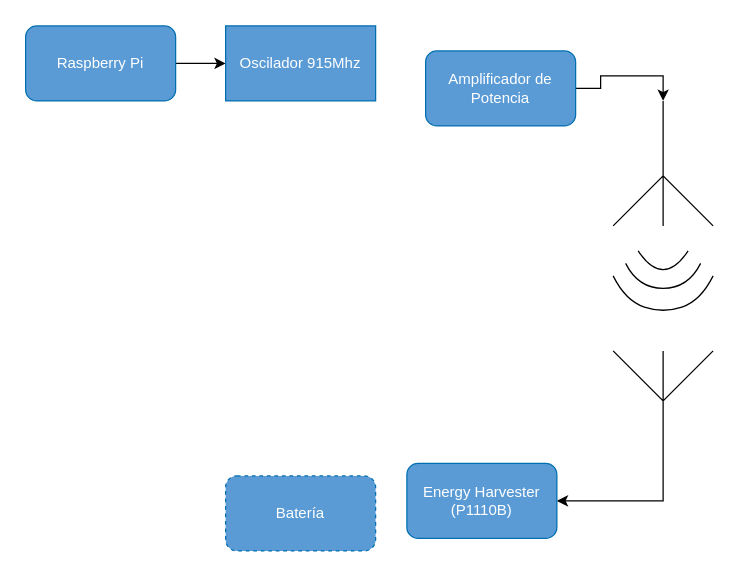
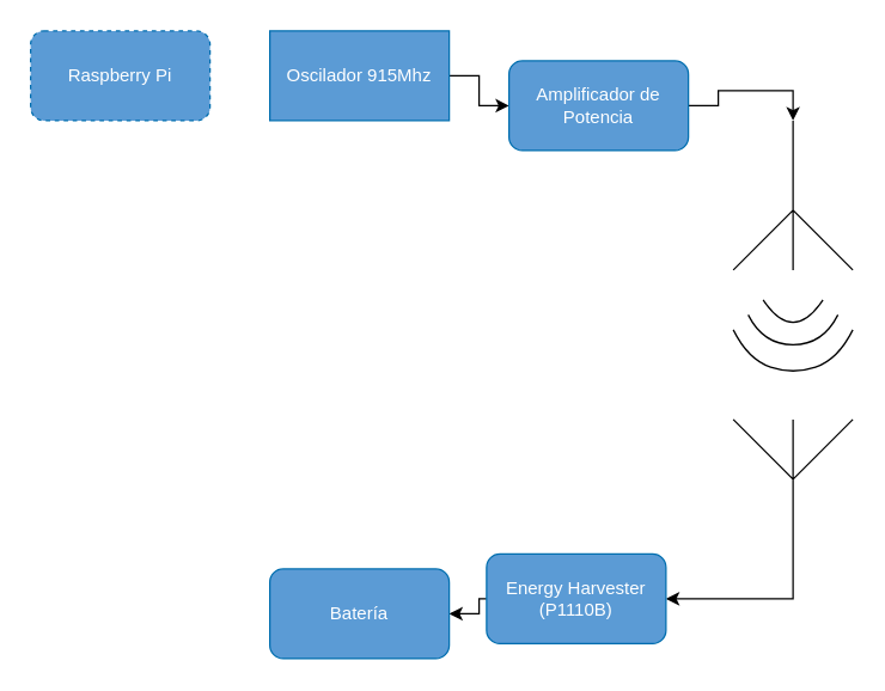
- <mxCell id="3" value="Raspberry Pi" style="rounded=1;whiteSpace=wrap;html=1;strokeColor=#006EAF;fontColor=#ffffff;fillColor=#5B9BD5;" vertex="1" parent="1"><mxGeometry x="20" y="20" width="120" height="60" as="geometry" /></mxCell>
+ <mxCell id="3" value="Raspberry Pi" style="rounded=1;whiteSpace=wrap;html=1;strokeColor=#006EAF;fontColor=#ffffff;fillColor=#5B9BD5;dashed=1;" vertex="1" parent="1"><mxGeometry x="20" y="20" width="120" height="60" as="geometry" /></mxCell>
- <mxCell id="2" style="edgeStyle=orthogonalEdgeStyle;rounded=0;orthogonalLoop=1;jettySize=auto;html=1;exitX=1;exitY=0.5;exitDx=0;exitDy=0;entryX=0;entryY=0.5;entryDx=0;entryDy=0;" edge="1" parent="1" source="3" target="5"><mxGeometry relative="1" as="geometry" /></mxCell>
+ <mxCell id="4" value="" style="edgeStyle=orthogonalEdgeStyle;rounded=0;orthogonalLoop=1;jettySize=auto;html=1;" edge="1" parent="1" source="5" target="7"><mxGeometry relative="1" as="geometry" /></mxCell>
- <mxCell id="10" value="Batería" style="rounded=1;whiteSpace=wrap;html=1;strokeColor=#006EAF;fontColor=#ffffff;fillColor=#5B9BD5;dashed=1;" vertex="1" parent="1"><mxGeometry x="180" y="380" width="120" height="60" as="geometry" /></mxCell>
+ <mxCell id="10" value="Batería" style="rounded=1;whiteSpace=wrap;html=1;strokeColor=#006EAF;fontColor=#ffffff;fillColor=#5B9BD5;" vertex="1" parent="1"><mxGeometry x="180" y="380" width="120" height="60" as="geometry" /></mxCell>
+ <mxCell id="9" value="" style="edgeStyle=orthogonalEdgeStyle;rounded=0;orthogonalLoop=1;jettySize=auto;html=1;startArrow=classic;startFill=1;endArrow=none;endFill=0;" edge="1" parent="1" source="10" target="12"><mxGeometry relative="1" as="geometry" /></mxCell>
